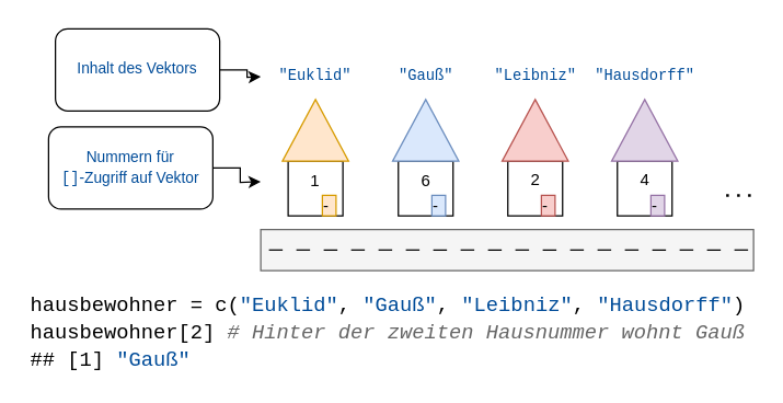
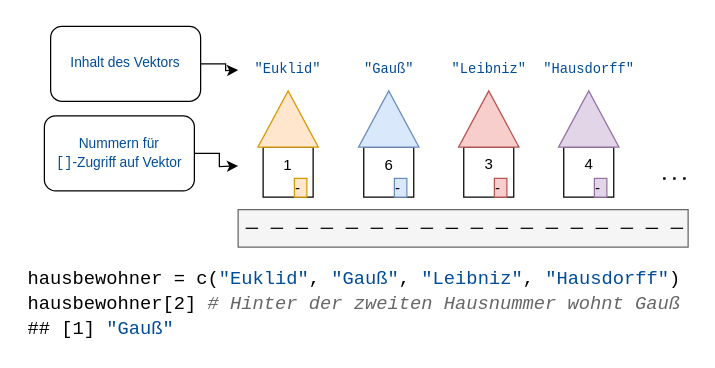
- <mxCell id="11" value="2" style="text;html=1;strokeColor=none;fillColor=none;align=center;verticalAlign=middle;whiteSpace=wrap;rounded=0;" parent="1" vertex="1"><mxGeometry x="370.5" y="116" width="40" height="30" as="geometry" /></mxCell>
+ <mxCell id="11" value="3" style="text;html=1;strokeColor=none;fillColor=none;align=center;verticalAlign=middle;whiteSpace=wrap;rounded=0;" parent="1" vertex="1"><mxGeometry x="370.5" y="116" width="40" height="30" as="geometry" /></mxCell>
